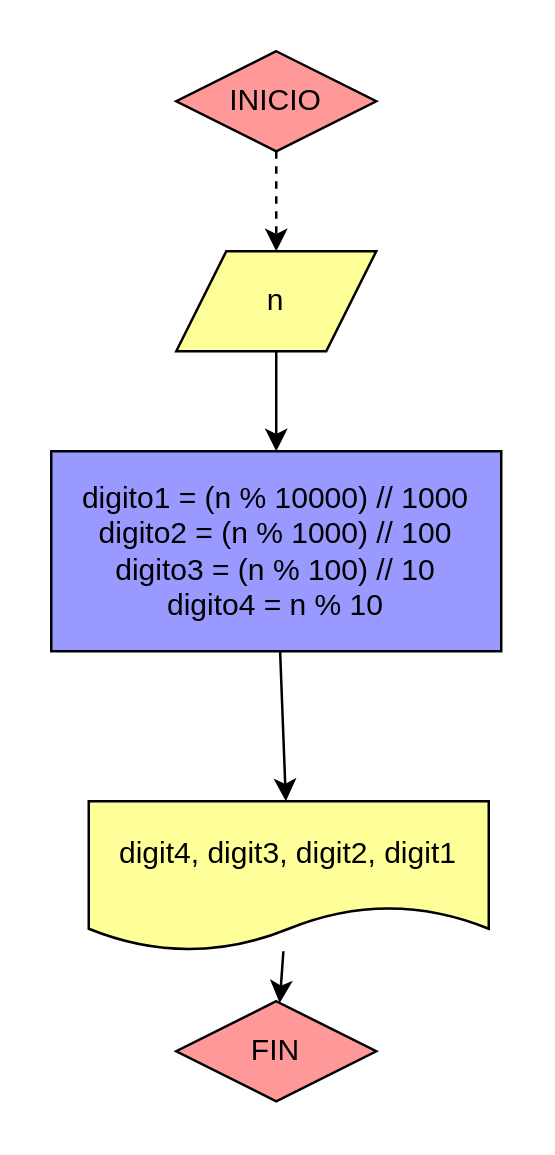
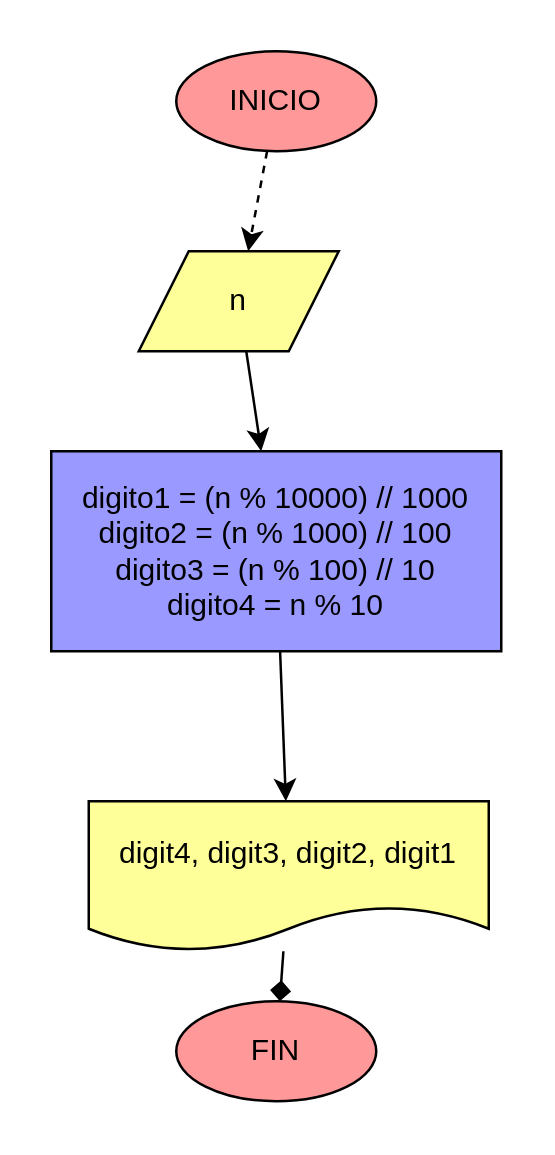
- <mxCell id="3" value="&lt;font color=&quot;#000000&quot;&gt;INICIO&lt;/font&gt;" style="rhombus;whiteSpace=wrap;html=1;strokeColor=#000000;fillColor=#FF9999;gradientColor=none;shadow=0;" parent="1" vertex="1"><mxGeometry x="70" y="20" width="80" height="40" as="geometry" /></mxCell>
+ <mxCell id="3" value="&lt;font color=&quot;#000000&quot;&gt;INICIO&lt;/font&gt;" style="ellipse;whiteSpace=wrap;html=1;strokeColor=#000000;fillColor=#FF9999;gradientColor=none;shadow=0;rounded=0;" parent="1" vertex="1"><mxGeometry x="70" y="20" width="80" height="40" as="geometry" /></mxCell>
- <mxCell id="5" value="n" style="shape=parallelogram;perimeter=parallelogramPerimeter;whiteSpace=wrap;html=1;fixedSize=1;fillColor=#FFFF99;strokeColor=#000000;gradientColor=none;shadow=0;fontColor=#000000;rounded=0;" parent="1" vertex="1"><mxGeometry x="70" y="100" width="80" height="40" as="geometry" /></mxCell>
+ <mxCell id="5" value="n" style="shape=parallelogram;perimeter=parallelogramPerimeter;whiteSpace=wrap;html=1;fixedSize=1;fillColor=#FFFF99;strokeColor=#000000;gradientColor=none;shadow=0;fontColor=#000000;rounded=0;" parent="1" vertex="1"><mxGeometry x="55" y="100" width="80" height="40" as="geometry" /></mxCell>
- <mxCell id="8" value="" style="edgeStyle=none;html=1;fontFamily=Helvetica;fontSize=12;fontColor=#000000;strokeColor=#000000;rounded=0;" parent="1" source="9" target="10" edge="1"><mxGeometry relative="1" as="geometry" /></mxCell>
+ <mxCell id="8" value="" style="edgeStyle=none;html=1;fontFamily=Helvetica;fontSize=12;fontColor=#000000;strokeColor=#000000;rounded=0;endArrow=diamond;" parent="1" source="9" target="10" edge="1"><mxGeometry relative="1" as="geometry" /></mxCell>
- <mxCell id="10" value="FIN" style="rhombus;whiteSpace=wrap;html=1;fillColor=#FF9999;strokeColor=#000000;fontColor=#000000;gradientColor=none;shadow=0;" parent="1" vertex="1"><mxGeometry x="70" y="400" width="80" height="40" as="geometry" /></mxCell>
+ <mxCell id="10" value="FIN" style="ellipse;whiteSpace=wrap;html=1;fillColor=#FF9999;strokeColor=#000000;fontColor=#000000;gradientColor=none;shadow=0;rounded=0;" parent="1" vertex="1"><mxGeometry x="70" y="400" width="80" height="40" as="geometry" /></mxCell>
